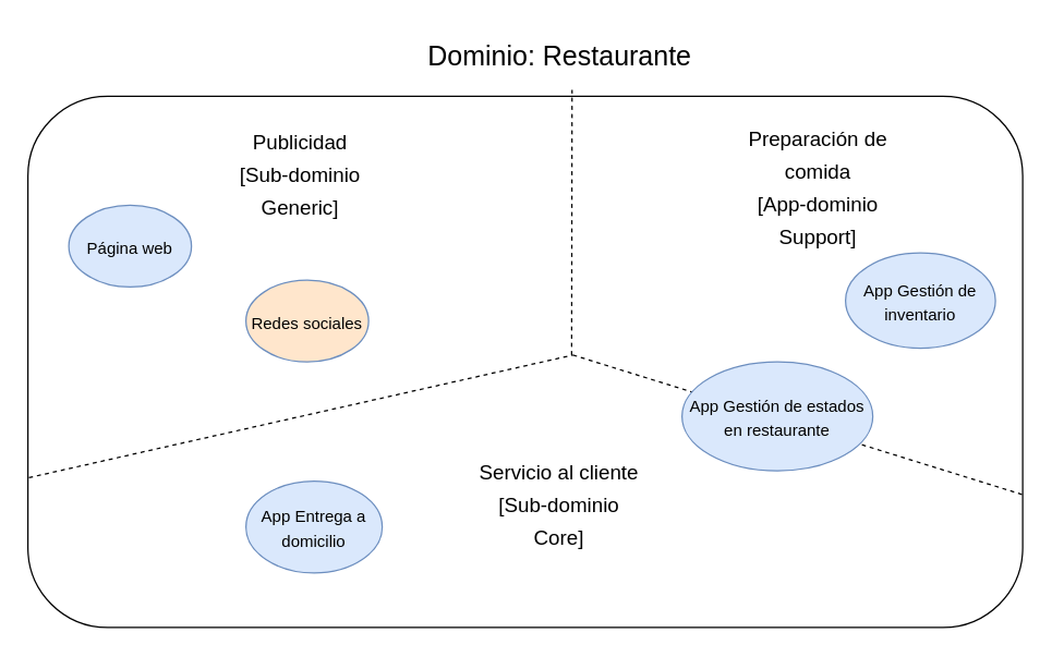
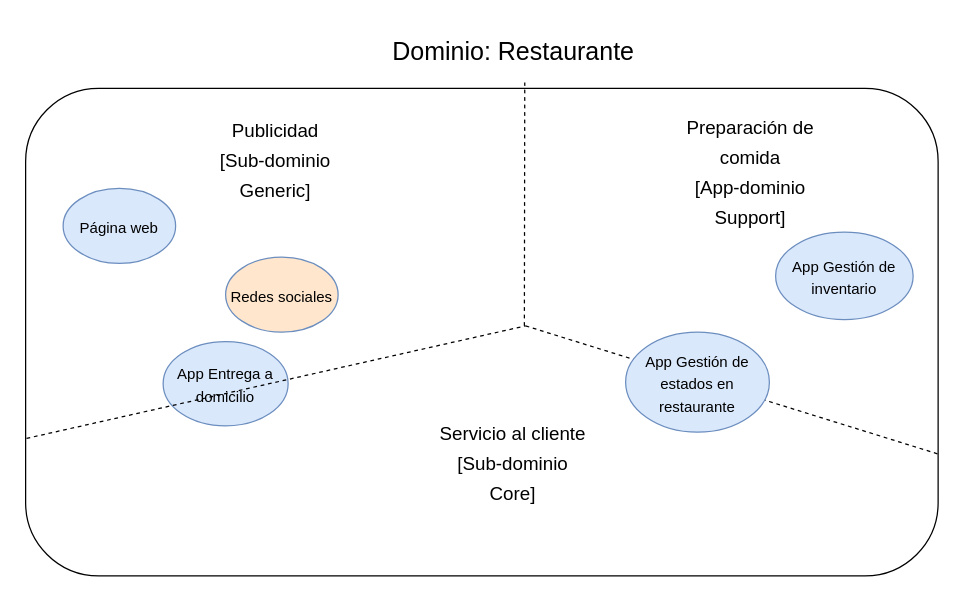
- <mxCell id="13" value="&lt;font style=&quot;font-size: 12px;&quot;&gt;App Gestión de estados en restaurante&lt;/font&gt;" style="ellipse;whiteSpace=wrap;html=1;fontSize=15;fillColor=#dae8fc;strokeColor=#6c8ebf;" parent="1" vertex="1"><mxGeometry x="500" y="265" width="140" height="80" as="geometry" /></mxCell>
+ <mxCell id="13" value="&lt;font style=&quot;font-size: 12px;&quot;&gt;App Gestión de estados en restaurante&lt;/font&gt;" style="ellipse;whiteSpace=wrap;html=1;fontSize=15;fillColor=#dae8fc;strokeColor=#6c8ebf;" parent="1" vertex="1"><mxGeometry x="500" y="265" width="115" height="80" as="geometry" /></mxCell>
- <mxCell id="8" value="&lt;font style=&quot;font-size: 12px;&quot;&gt;App Entrega a domicilio&lt;br&gt;&lt;/font&gt;" style="ellipse;whiteSpace=wrap;html=1;fontSize=15;fillColor=#dae8fc;strokeColor=#6c8ebf;" parent="1" vertex="1"><mxGeometry x="180" y="352.5" width="100" height="67.5" as="geometry" /></mxCell>
+ <mxCell id="8" value="&lt;font style=&quot;font-size: 12px;&quot;&gt;App Entrega a domicilio&lt;br&gt;&lt;/font&gt;" style="ellipse;whiteSpace=wrap;html=1;fontSize=15;fillColor=#dae8fc;strokeColor=#6c8ebf;" parent="1" vertex="1"><mxGeometry x="130" y="272.5" width="100" height="67.5" as="geometry" /></mxCell>
